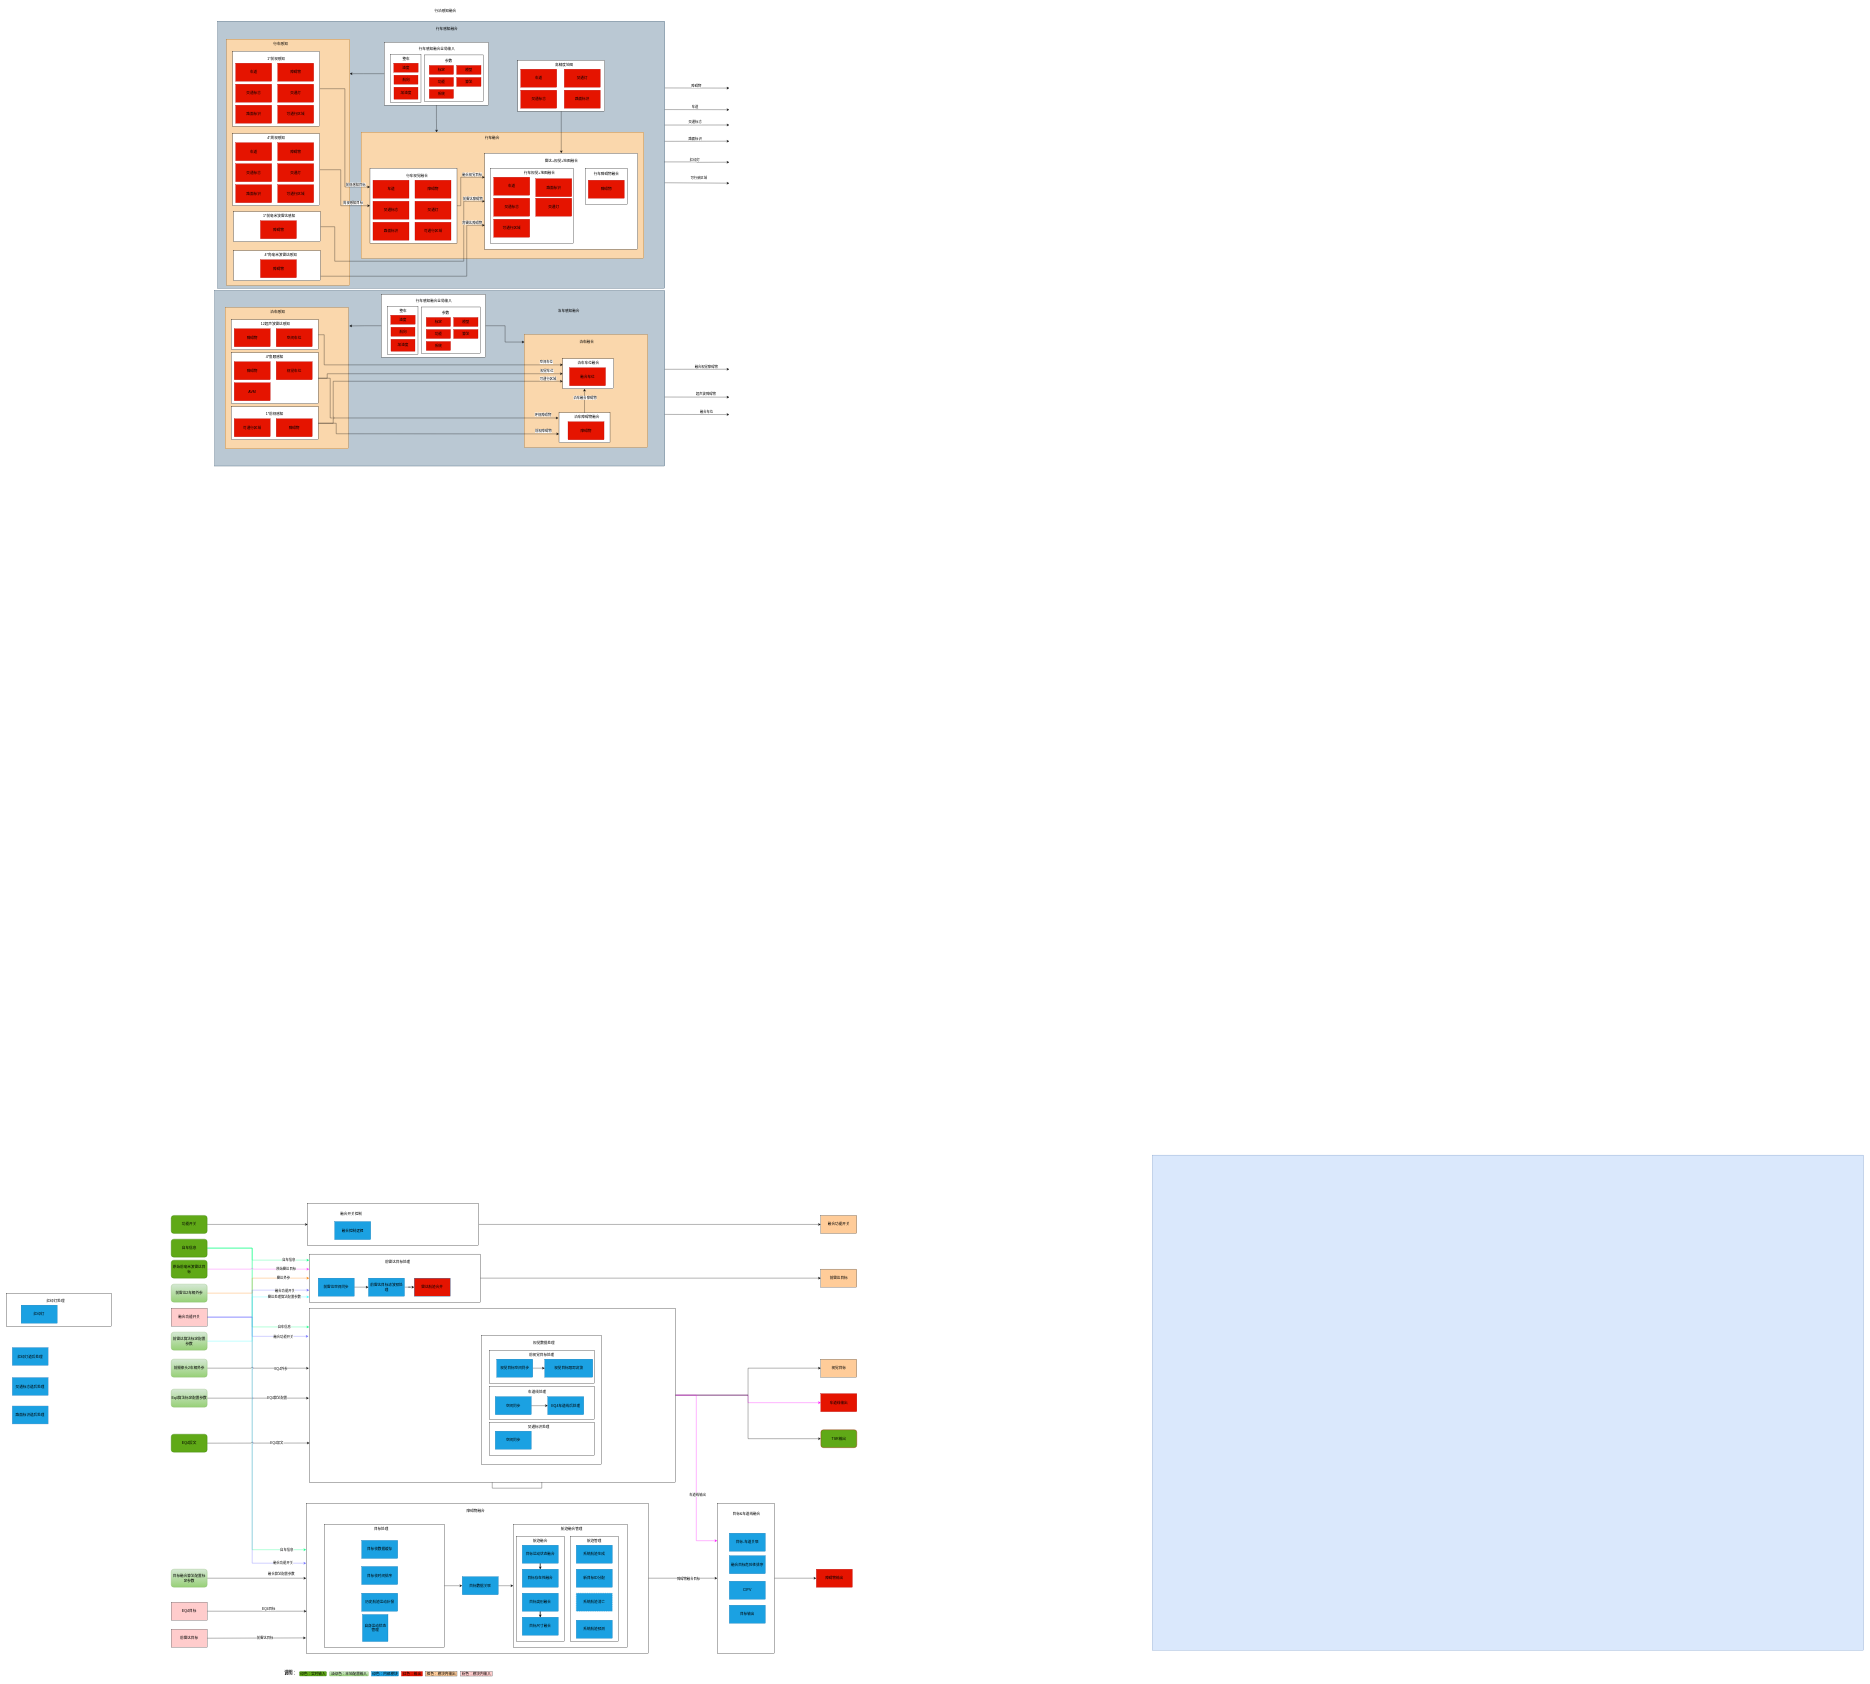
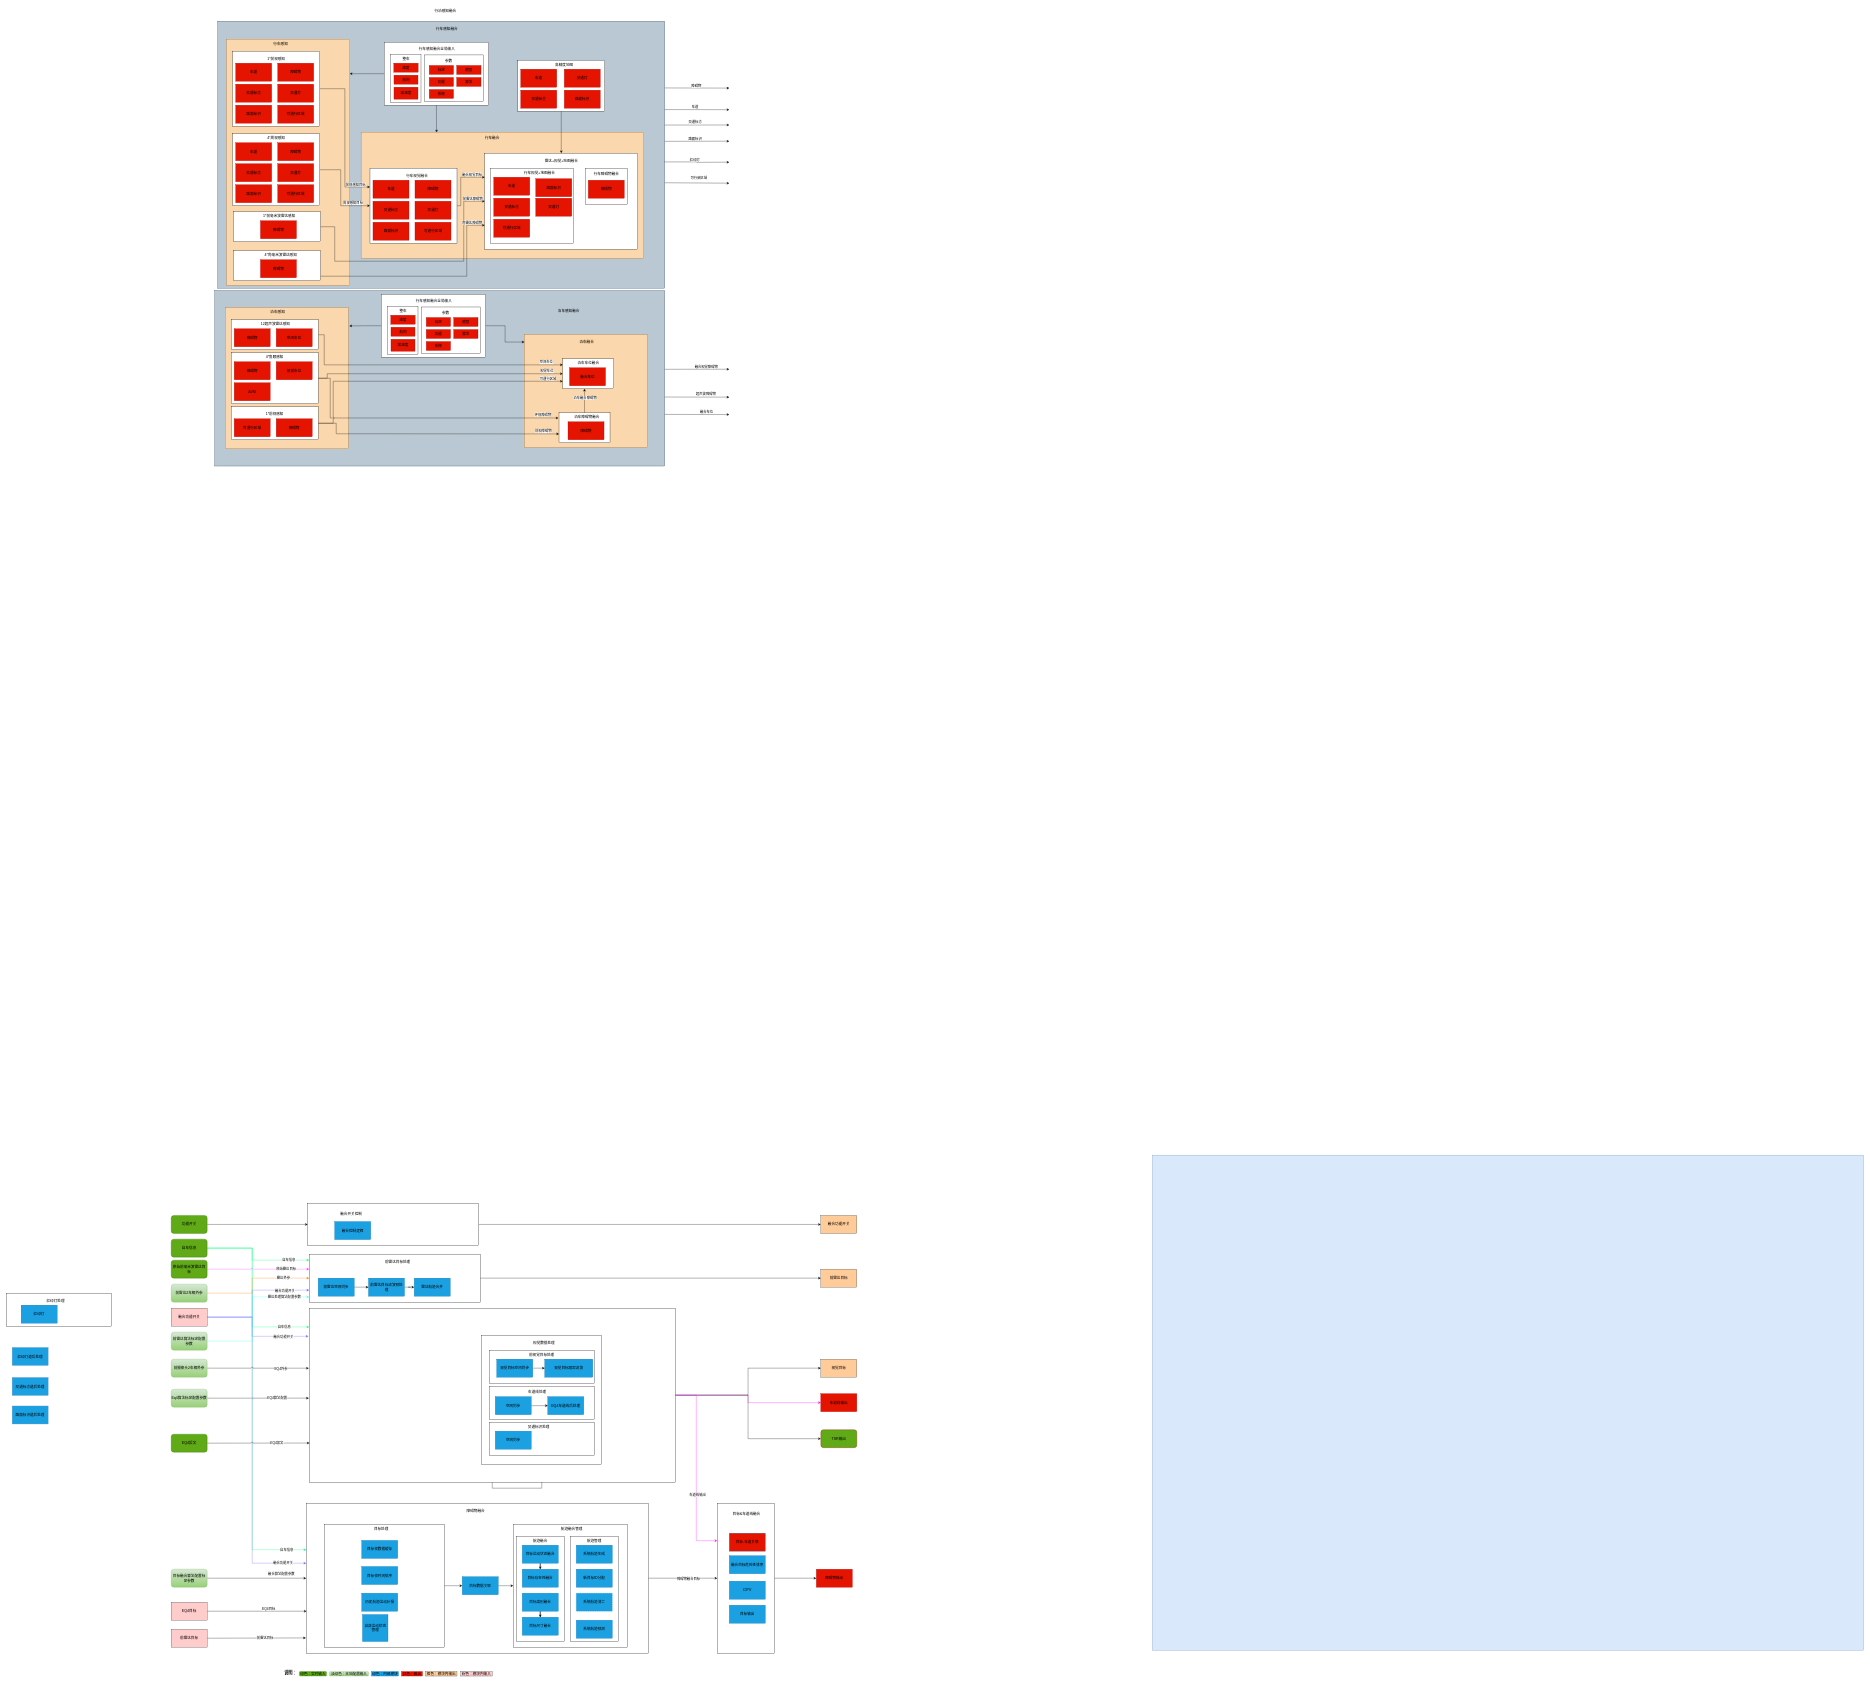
- <mxCell id="220" value="雷达航迹合并" style="rounded=0;whiteSpace=wrap;html=1;fillColor=#e51400;strokeColor=#006EAF;fontColor=#000000;" parent="1" vertex="1"><mxGeometry x="1380" y="4259" width="120" height="60" as="geometry" /></mxCell>
+ <mxCell id="220" value="雷达航迹合并" style="rounded=0;whiteSpace=wrap;html=1;fillColor=#1ba1e2;strokeColor=#006EAF;fontColor=#000000;" parent="1" vertex="1"><mxGeometry x="1380" y="4259" width="120" height="60" as="geometry" /></mxCell>
- <mxCell id="61" value="目标-车道关联" style="rounded=0;whiteSpace=wrap;html=1;fillColor=#1ba1e2;strokeColor=#006EAF;fontColor=#000000;" parent="1" vertex="1"><mxGeometry x="2430" y="5109" width="120" height="60" as="geometry" /></mxCell>
+ <mxCell id="61" value="目标-车道关联" style="rounded=0;whiteSpace=wrap;html=1;fillColor=#e51400;strokeColor=#006EAF;fontColor=#000000;" parent="1" vertex="1"><mxGeometry x="2430" y="5109" width="120" height="60" as="geometry" /></mxCell>
